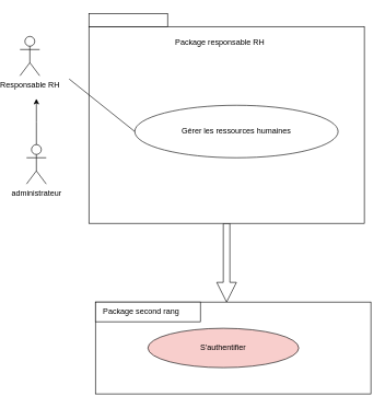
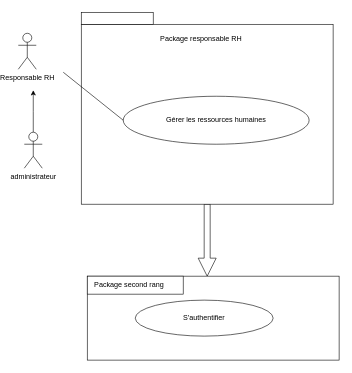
- <mxCell id="13" value="S'authentifier" style="ellipse;whiteSpace=wrap;html=1;fillColor=#f8cecc;" vertex="1" parent="1"><mxGeometry x="215" y="500" width="230" height="60" as="geometry" /></mxCell>
+ <mxCell id="13" value="S'authentifier" style="ellipse;whiteSpace=wrap;html=1;" vertex="1" parent="1"><mxGeometry x="215" y="500" width="230" height="60" as="geometry" /></mxCell>
